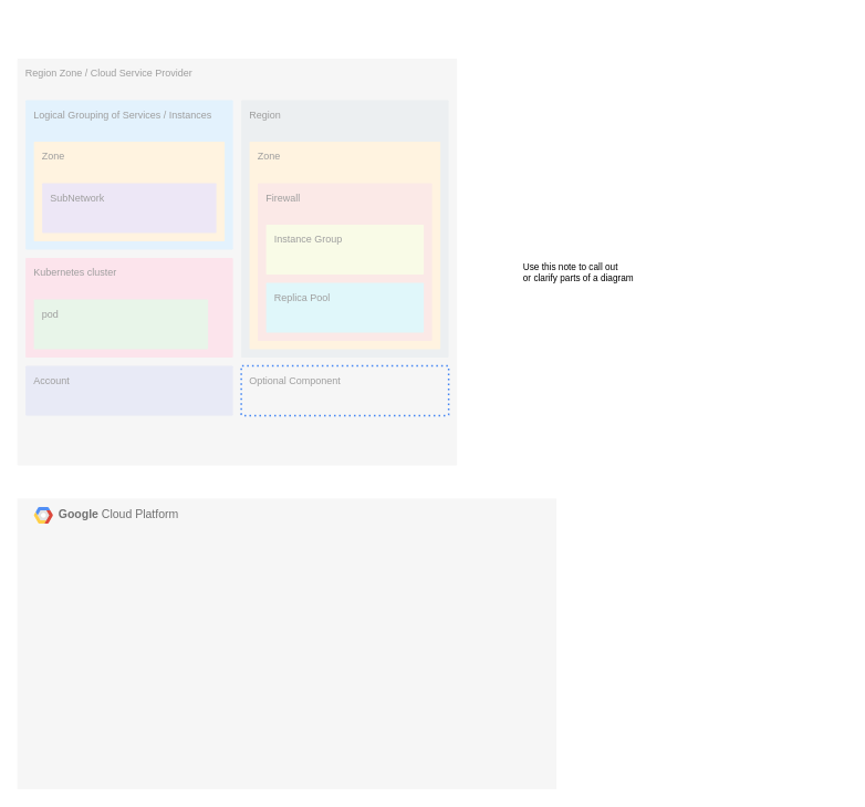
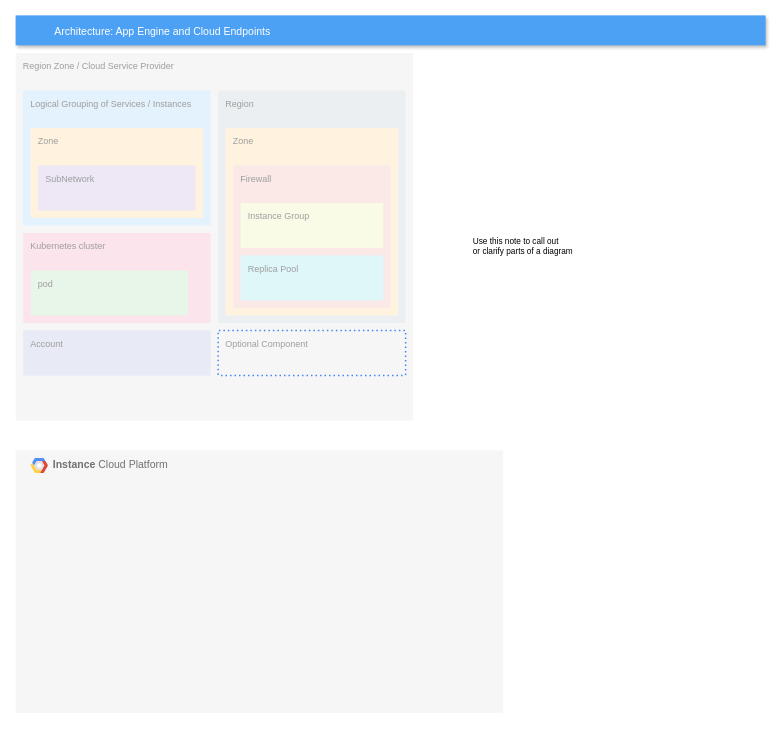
+ <mxCell id="17" value="Architecture: App Engine and Cloud Endpoints" style="fillColor=#4DA1F5;strokeColor=none;shadow=1;gradientColor=none;fontSize=14;align=left;spacingLeft=50;fontColor=#ffffff;" vertex="1" parent="1"><mxGeometry x="20" y="20" width="1000" height="40" as="geometry" /></mxCell>
- <mxCell id="15" value="&lt;b&gt;Google &lt;/b&gt;Cloud Platform" style="fillColor=#F6F6F6;strokeColor=none;shadow=0;gradientColor=none;fontSize=14;align=left;spacing=10;fontColor=#717171;9E9E9E;verticalAlign=top;spacingTop=-4;fontStyle=0;spacingLeft=40;html=1;" vertex="1" parent="1"><mxGeometry x="20" y="600" width="650" height="350" as="geometry" /></mxCell>
+ <mxCell id="15" value="&lt;b&gt;Instance &lt;/b&gt;Cloud Platform" style="fillColor=#F6F6F6;strokeColor=none;shadow=0;gradientColor=none;fontSize=14;align=left;spacing=10;fontColor=#717171;9E9E9E;verticalAlign=top;spacingTop=-4;fontStyle=0;spacingLeft=40;html=1;" vertex="1" parent="1"><mxGeometry x="20" y="600" width="650" height="350" as="geometry" /></mxCell>
